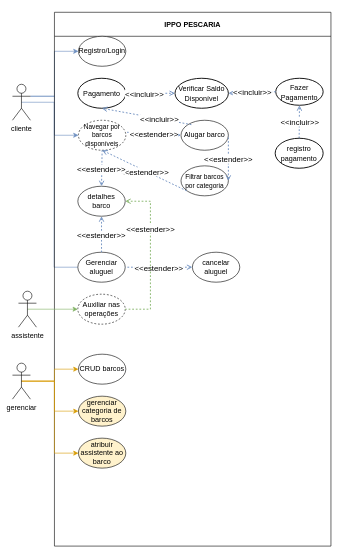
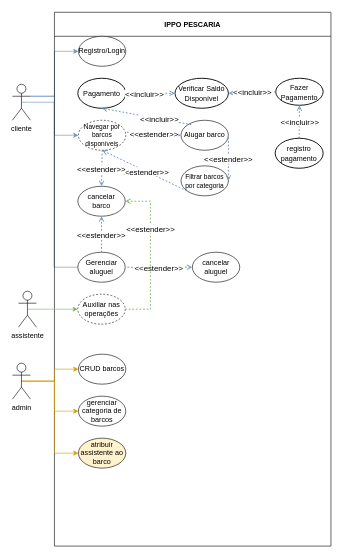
- <mxCell id="36" value="detalhes barco" style="ellipse;whiteSpace=wrap;html=1;" vertex="1" parent="6"><mxGeometry x="39" y="290" width="79" height="50" as="geometry" /></mxCell>
+ <mxCell id="36" value="cancelar barco" style="ellipse;whiteSpace=wrap;html=1;" vertex="1" parent="6"><mxGeometry x="39" y="290" width="79" height="50" as="geometry" /></mxCell>
- <mxCell id="47" value="&lt;div&gt;gerenciar&lt;/div&gt;&lt;div&gt;&lt;br&gt;&lt;/div&gt;" style="shape=umlActor;verticalLabelPosition=bottom;verticalAlign=top;html=1;outlineConnect=0;" vertex="1" parent="1"><mxGeometry x="20" y="605" width="30" height="60" as="geometry" /></mxCell>
+ <mxCell id="47" value="&lt;div&gt;admin&lt;/div&gt;&lt;div&gt;&lt;br&gt;&lt;/div&gt;" style="shape=umlActor;verticalLabelPosition=bottom;verticalAlign=top;html=1;outlineConnect=0;" vertex="1" parent="1"><mxGeometry x="20" y="605" width="30" height="60" as="geometry" /></mxCell>
- <mxCell id="23" value="gerenciar categoria de barcos" style="ellipse;whiteSpace=wrap;html=1;fillColor=#fff2cc;" vertex="1" parent="6"><mxGeometry x="40" y="640" width="79" height="50" as="geometry" /></mxCell>
+ <mxCell id="23" value="gerenciar categoria de barcos" style="ellipse;whiteSpace=wrap;html=1;" vertex="1" parent="6"><mxGeometry x="40" y="640" width="79" height="50" as="geometry" /></mxCell>
